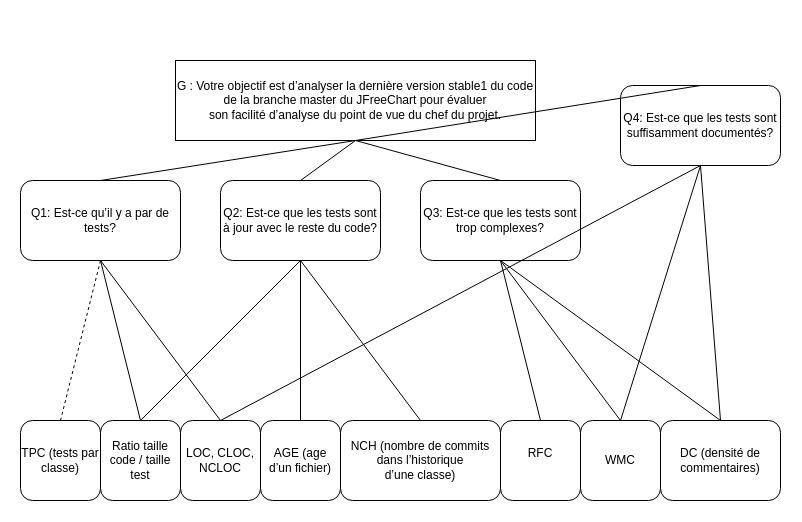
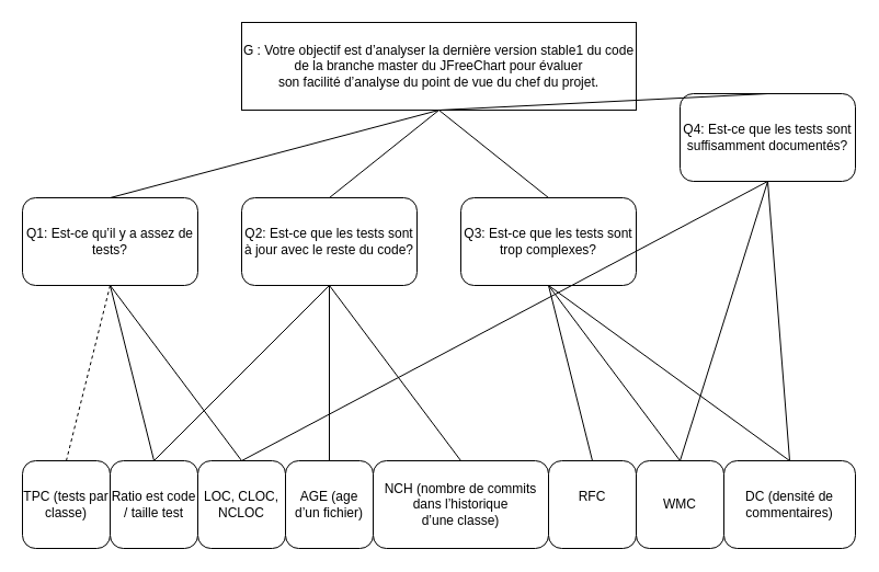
- <mxCell id="18" value="G : Votre objectif est d’analyser la dernière version stable1 du code de la branche master du JFreeChart pour évaluer&lt;br&gt;son facilité d’analyse du point de vue du chef du projet." style="rounded=0;whiteSpace=wrap;html=1;" parent="1" vertex="1"><mxGeometry x="175" y="60" width="360" height="80" as="geometry" /></mxCell>
+ <mxCell id="18" value="G : Votre objectif est d’analyser la dernière version stable1 du code de la branche master du JFreeChart pour évaluer&lt;br&gt;son facilité d’analyse du point de vue du chef du projet." style="rounded=0;whiteSpace=wrap;html=1;" parent="1" vertex="1"><mxGeometry x="220" y="20" width="360" height="80" as="geometry" /></mxCell>
- <mxCell id="5" value="Q1: Est-ce qu’il y a par de tests?" style="rounded=1;whiteSpace=wrap;html=1;" parent="1" vertex="1"><mxGeometry x="20" y="180" width="160" height="80" as="geometry" /></mxCell>
+ <mxCell id="5" value="Q1: Est-ce qu’il y a assez de tests?" style="rounded=1;whiteSpace=wrap;html=1;" parent="1" vertex="1"><mxGeometry x="20" y="180" width="160" height="80" as="geometry" /></mxCell>
- <mxCell id="26" value="Ratio taille code / taille test" style="rounded=1;whiteSpace=wrap;html=1;align=center;verticalAlign=middle;" parent="1" vertex="1"><mxGeometry x="100" y="420" width="80" height="80" as="geometry" /></mxCell>
+ <mxCell id="26" value="Ratio est code / taille test" style="rounded=1;whiteSpace=wrap;html=1;align=center;verticalAlign=middle;" parent="1" vertex="1"><mxGeometry x="100" y="420" width="80" height="80" as="geometry" /></mxCell>
